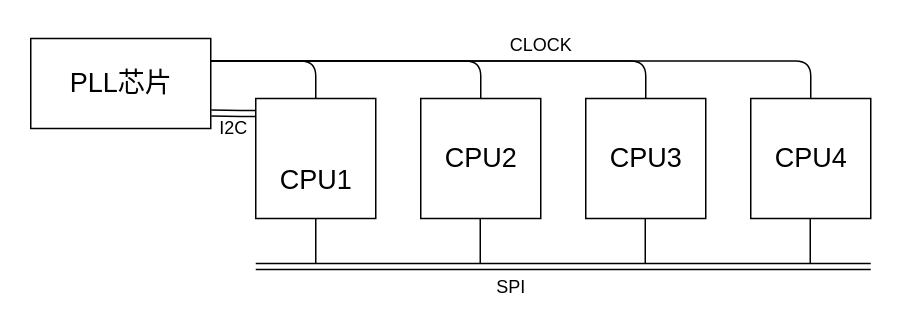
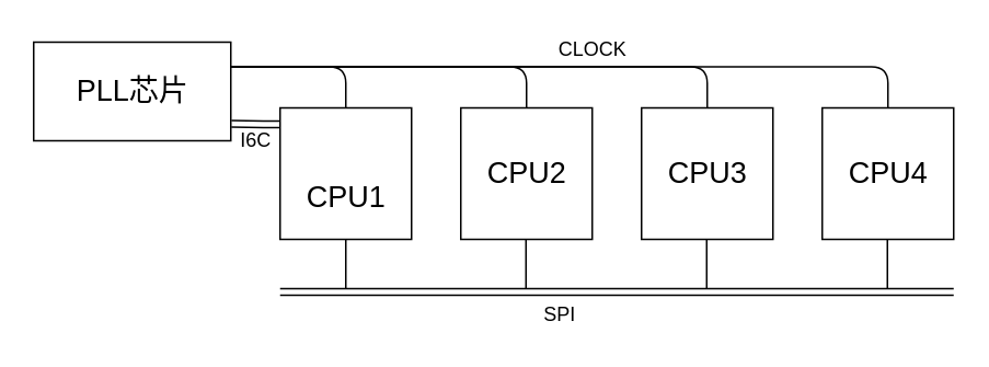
- <mxCell id="13" value="I2C" style="text;html=1;resizable=0;autosize=1;align=center;verticalAlign=middle;points=[];fillColor=none;strokeColor=none;rounded=0;fontSize=12;fontColor=#000000;" vertex="1" parent="1"><mxGeometry x="140" y="75" width="30" height="20" as="geometry" /></mxCell>
+ <mxCell id="13" value="I6C" style="text;html=1;resizable=0;autosize=1;align=center;verticalAlign=middle;points=[];fillColor=none;strokeColor=none;rounded=0;fontSize=12;fontColor=#000000;" vertex="1" parent="1"><mxGeometry x="140" y="75" width="30" height="20" as="geometry" /></mxCell>
